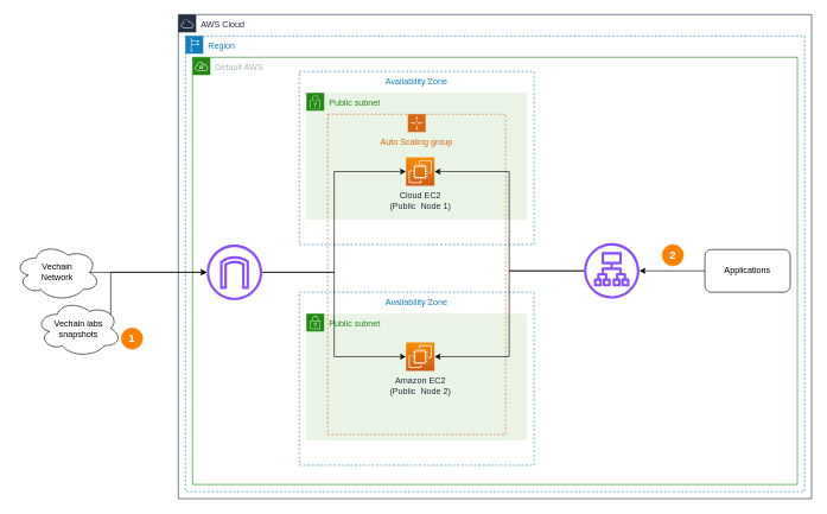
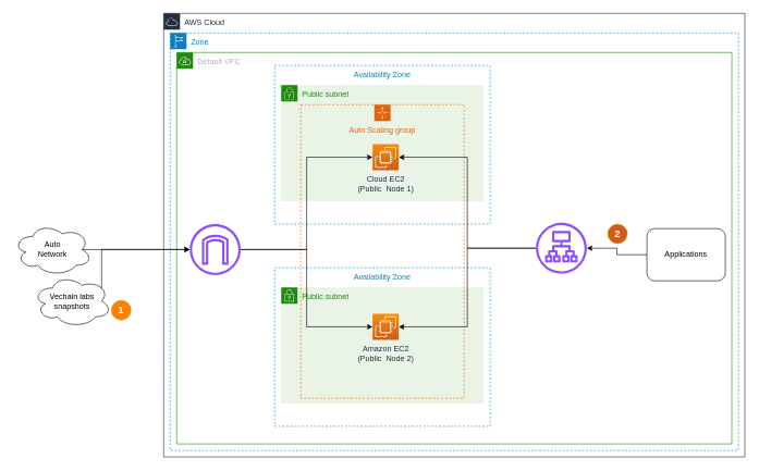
- <mxCell id="3" value="Region" style="points=[[0,0],[0.25,0],[0.5,0],[0.75,0],[1,0],[1,0.25],[1,0.5],[1,0.75],[1,1],[0.75,1],[0.5,1],[0.25,1],[0,1],[0,0.75],[0,0.5],[0,0.25]];outlineConnect=0;gradientColor=none;html=1;whiteSpace=wrap;fontSize=12;fontStyle=0;container=1;pointerEvents=0;collapsible=0;recursiveResize=0;shape=mxgraph.aws4.group;grIcon=mxgraph.aws4.group_region;strokeColor=#147EBA;fillColor=none;verticalAlign=top;align=left;spacingLeft=30;fontColor=#147EBA;dashed=1;" parent="2" vertex="1"><mxGeometry x="10" y="30" width="870" height="640" as="geometry" /></mxCell>
+ <mxCell id="3" value="Zone" style="points=[[0,0],[0.25,0],[0.5,0],[0.75,0],[1,0],[1,0.25],[1,0.5],[1,0.75],[1,1],[0.75,1],[0.5,1],[0.25,1],[0,1],[0,0.75],[0,0.5],[0,0.25]];outlineConnect=0;gradientColor=none;html=1;whiteSpace=wrap;fontSize=12;fontStyle=0;container=1;pointerEvents=0;collapsible=0;recursiveResize=0;shape=mxgraph.aws4.group;grIcon=mxgraph.aws4.group_region;strokeColor=#147EBA;fillColor=none;verticalAlign=top;align=left;spacingLeft=30;fontColor=#147EBA;dashed=1;" parent="2" vertex="1"><mxGeometry x="10" y="30" width="870" height="640" as="geometry" /></mxCell>
- <mxCell id="4" value="Default AWS" style="points=[[0,0],[0.25,0],[0.5,0],[0.75,0],[1,0],[1,0.25],[1,0.5],[1,0.75],[1,1],[0.75,1],[0.5,1],[0.25,1],[0,1],[0,0.75],[0,0.5],[0,0.25]];outlineConnect=0;gradientColor=none;html=1;whiteSpace=wrap;fontSize=12;fontStyle=0;container=1;pointerEvents=0;collapsible=0;recursiveResize=0;shape=mxgraph.aws4.group;grIcon=mxgraph.aws4.group_vpc;strokeColor=#248814;fillColor=none;verticalAlign=top;align=left;spacingLeft=30;fontColor=#AAB7B8;dashed=0;" parent="3" vertex="1"><mxGeometry x="10" y="30" width="850" height="600" as="geometry" /></mxCell>
+ <mxCell id="4" value="Default VPC" style="points=[[0,0],[0.25,0],[0.5,0],[0.75,0],[1,0],[1,0.25],[1,0.5],[1,0.75],[1,1],[0.75,1],[0.5,1],[0.25,1],[0,1],[0,0.75],[0,0.5],[0,0.25]];outlineConnect=0;gradientColor=none;html=1;whiteSpace=wrap;fontSize=12;fontStyle=0;container=1;pointerEvents=0;collapsible=0;recursiveResize=0;shape=mxgraph.aws4.group;grIcon=mxgraph.aws4.group_vpc;strokeColor=#248814;fillColor=none;verticalAlign=top;align=left;spacingLeft=30;fontColor=#AAB7B8;dashed=0;" parent="3" vertex="1"><mxGeometry x="10" y="30" width="850" height="600" as="geometry" /></mxCell>
- <mxCell id="20" value="2" style="ellipse;whiteSpace=wrap;html=1;aspect=fixed;rotation=0;strokeColor=#d79b00;gradientDirection=east;fillColor=#FF8000;rounded=0;pointerEvents=0;fontFamily=Helvetica;fontSize=16;spacingTop=4;spacingBottom=4;spacingLeft=4;spacingRight=4;points=[];fontStyle=1;fontColor=#FFFFFF;" vertex="1" parent="4"><mxGeometry x="660" y="263" width="30" height="30" as="geometry" /></mxCell>
+ <mxCell id="20" value="2" style="ellipse;whiteSpace=wrap;html=1;aspect=fixed;rotation=0;strokeColor=#d79b00;gradientDirection=east;fillColor=#d05c17;rounded=0;pointerEvents=0;fontFamily=Helvetica;fontSize=16;spacingTop=4;spacingBottom=4;spacingLeft=4;spacingRight=4;points=[];fontStyle=1;fontColor=#FFFFFF;" vertex="1" parent="4"><mxGeometry x="660" y="263" width="30" height="30" as="geometry" /></mxCell>
- <mxCell id="16" value="Applications" style="rounded=1;whiteSpace=wrap;html=1;" parent="4" vertex="1"><mxGeometry x="720" y="270" width="120" height="60" as="geometry" /></mxCell>
+ <mxCell id="16" value="Applications" style="rounded=1;whiteSpace=wrap;html=1;" parent="4" vertex="1"><mxGeometry x="720" y="270" width="120" height="80" as="geometry" /></mxCell>
- <mxCell id="22" value="Vechain&lt;br&gt;Network" style="ellipse;shape=cloud;whiteSpace=wrap;html=1;" parent="1" vertex="1"><mxGeometry x="20" y="342" width="120" height="80" as="geometry" /></mxCell>
+ <mxCell id="22" value="Auto&lt;br&gt;Network" style="ellipse;shape=cloud;whiteSpace=wrap;html=1;" parent="1" vertex="1"><mxGeometry x="20" y="342" width="120" height="80" as="geometry" /></mxCell>
